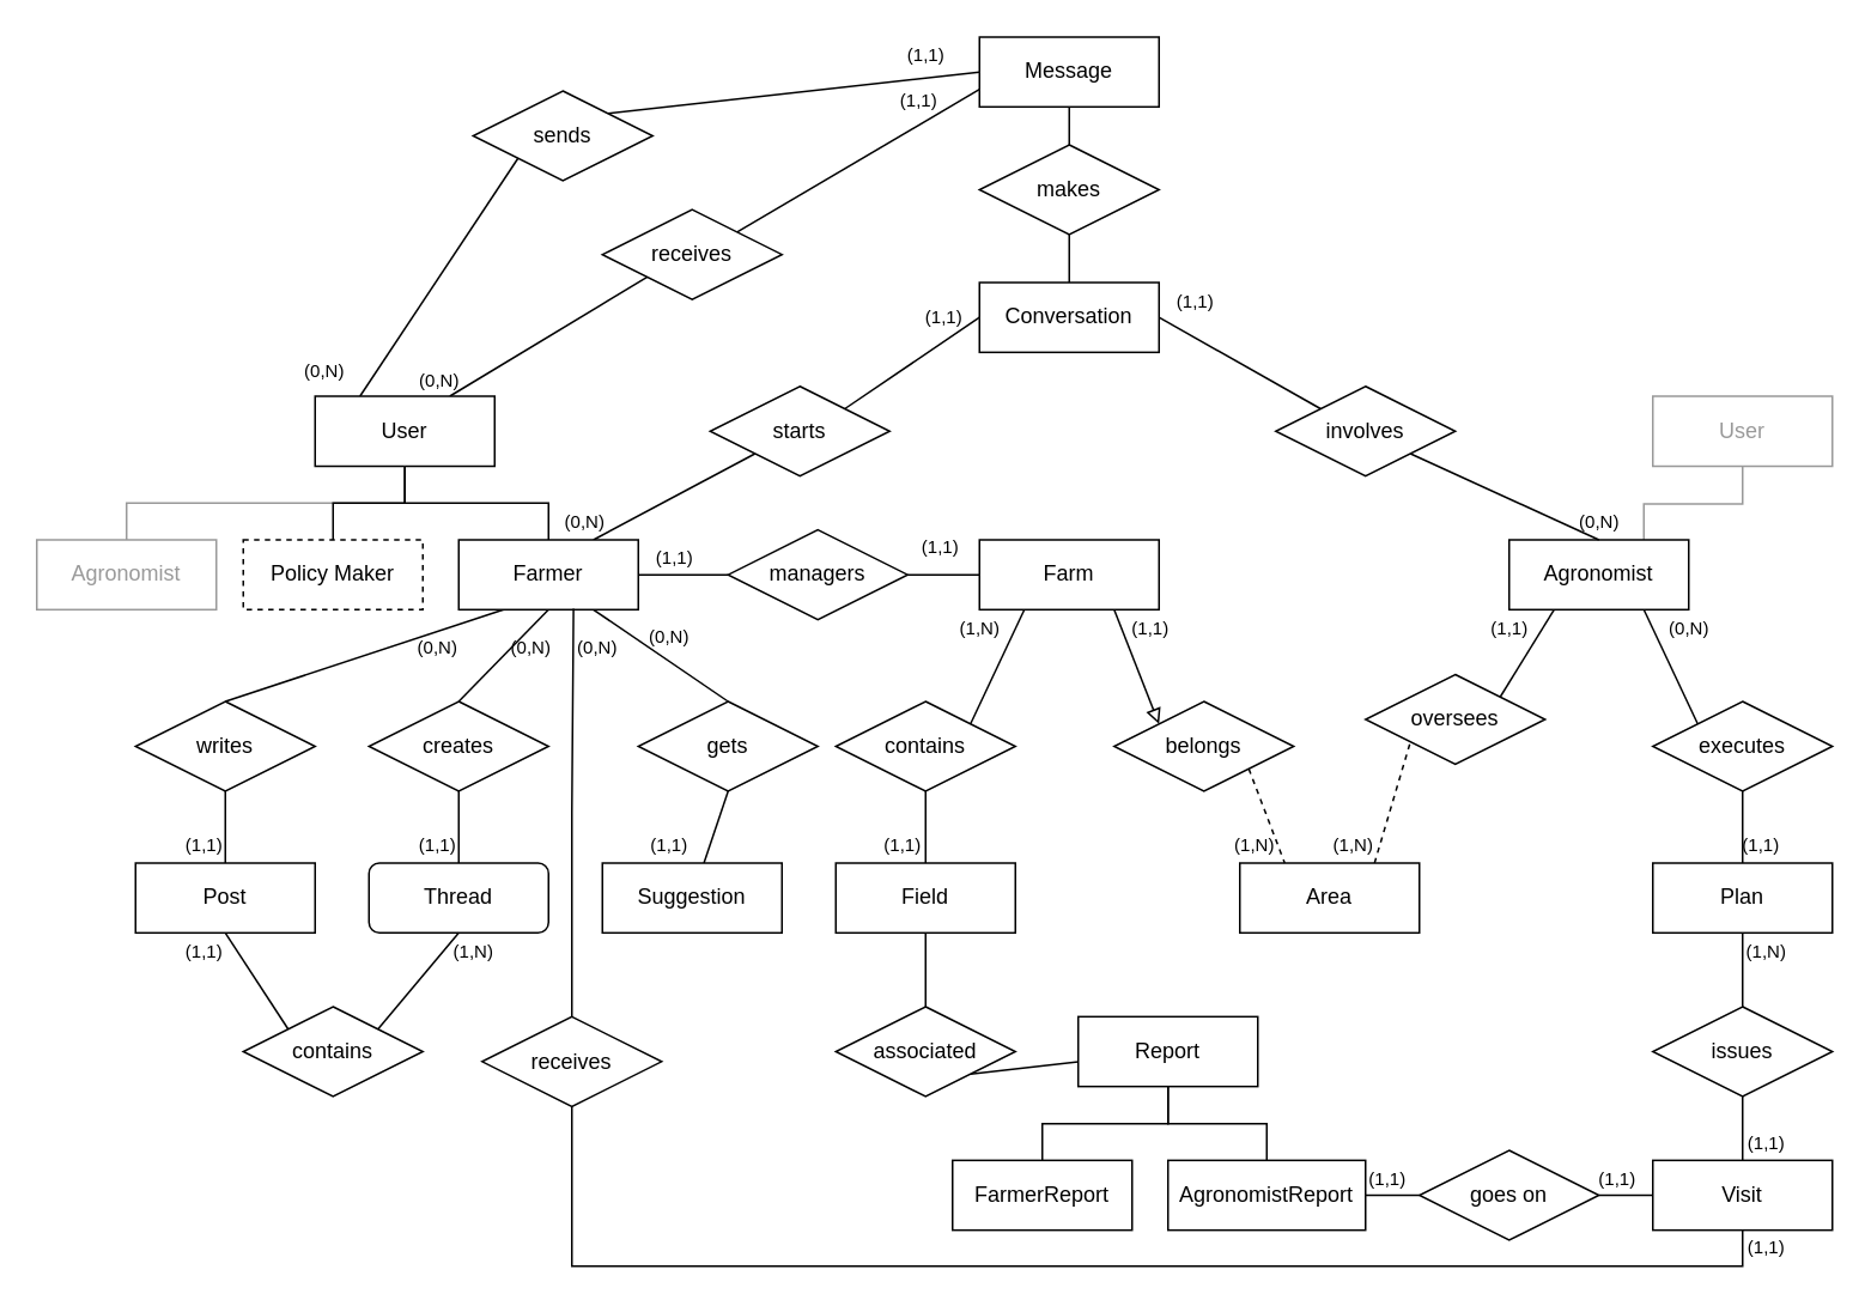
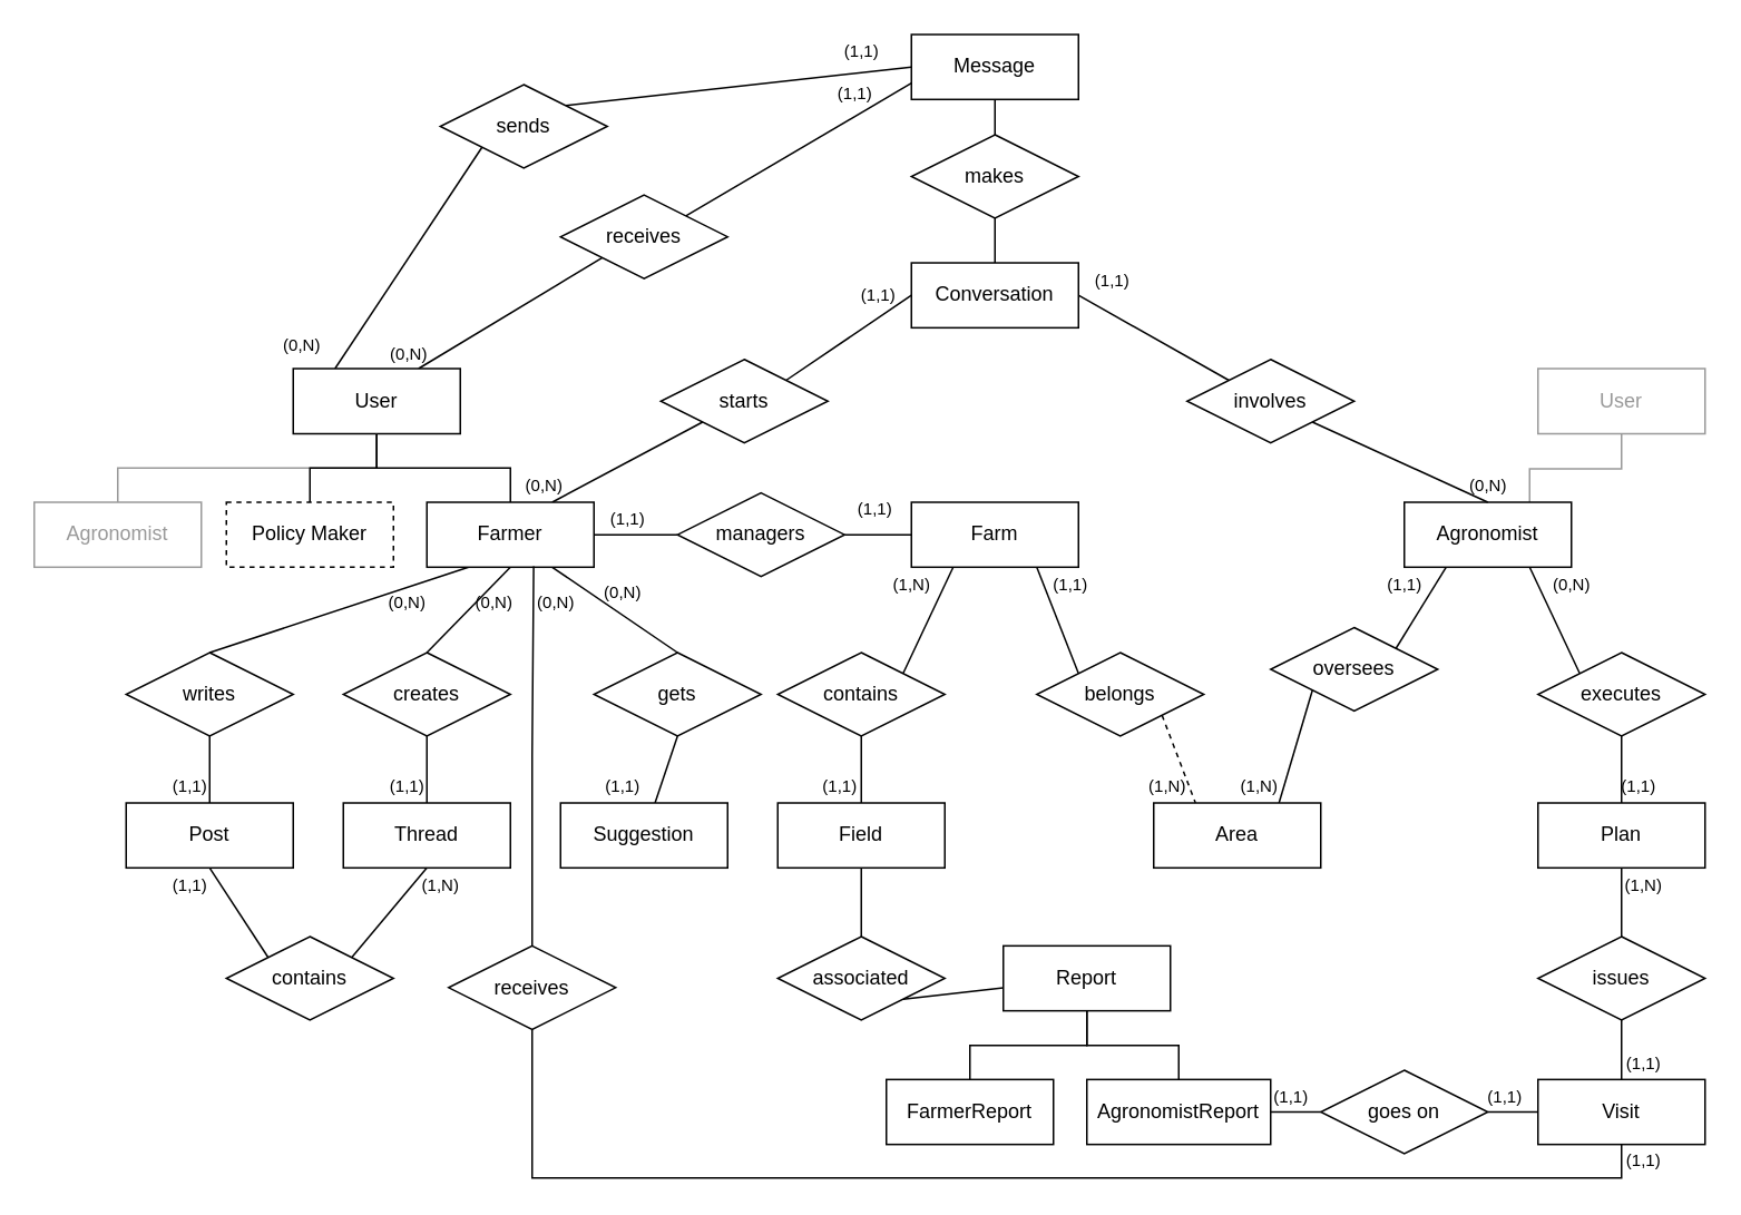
- <mxCell id="18" style="edgeStyle=none;rounded=0;orthogonalLoop=1;jettySize=auto;html=1;exitX=0.75;exitY=1;exitDx=0;exitDy=0;entryX=0;entryY=0;entryDx=0;entryDy=0;fontSize=14;endArrow=block;endFill=0;" edge="1" parent="1" source="20" target="56"><mxGeometry relative="1" as="geometry" /></mxCell>
+ <mxCell id="18" style="edgeStyle=none;rounded=0;orthogonalLoop=1;jettySize=auto;html=1;exitX=0.75;exitY=1;exitDx=0;exitDy=0;entryX=0;entryY=0;entryDx=0;entryDy=0;fontSize=14;endArrow=none;endFill=0;" edge="1" parent="1" source="20" target="56"><mxGeometry relative="1" as="geometry" /></mxCell>
- <mxCell id="31" style="edgeStyle=none;rounded=0;orthogonalLoop=1;jettySize=auto;html=1;exitX=0.75;exitY=0;exitDx=0;exitDy=0;entryX=0;entryY=1;entryDx=0;entryDy=0;fontSize=14;endArrow=none;endFill=0;dashed=1;" edge="1" parent="1" source="32" target="48"><mxGeometry relative="1" as="geometry" /></mxCell>
+ <mxCell id="31" style="edgeStyle=none;rounded=0;orthogonalLoop=1;jettySize=auto;html=1;exitX=0.75;exitY=0;exitDx=0;exitDy=0;entryX=0;entryY=1;entryDx=0;entryDy=0;fontSize=14;endArrow=none;endFill=0;" edge="1" parent="1" source="32" target="48"><mxGeometry relative="1" as="geometry" /></mxCell>
- <mxCell id="23" value="Thread" style="whiteSpace=wrap;html=1;strokeWidth=1;rounded=1;" vertex="1" parent="1"><mxGeometry x="205" y="480" width="100" height="38.87" as="geometry" /></mxCell>
+ <mxCell id="23" value="Thread" style="rounded=0;whiteSpace=wrap;html=1;strokeWidth=1;" vertex="1" parent="1"><mxGeometry x="205" y="480" width="100" height="38.87" as="geometry" /></mxCell>
